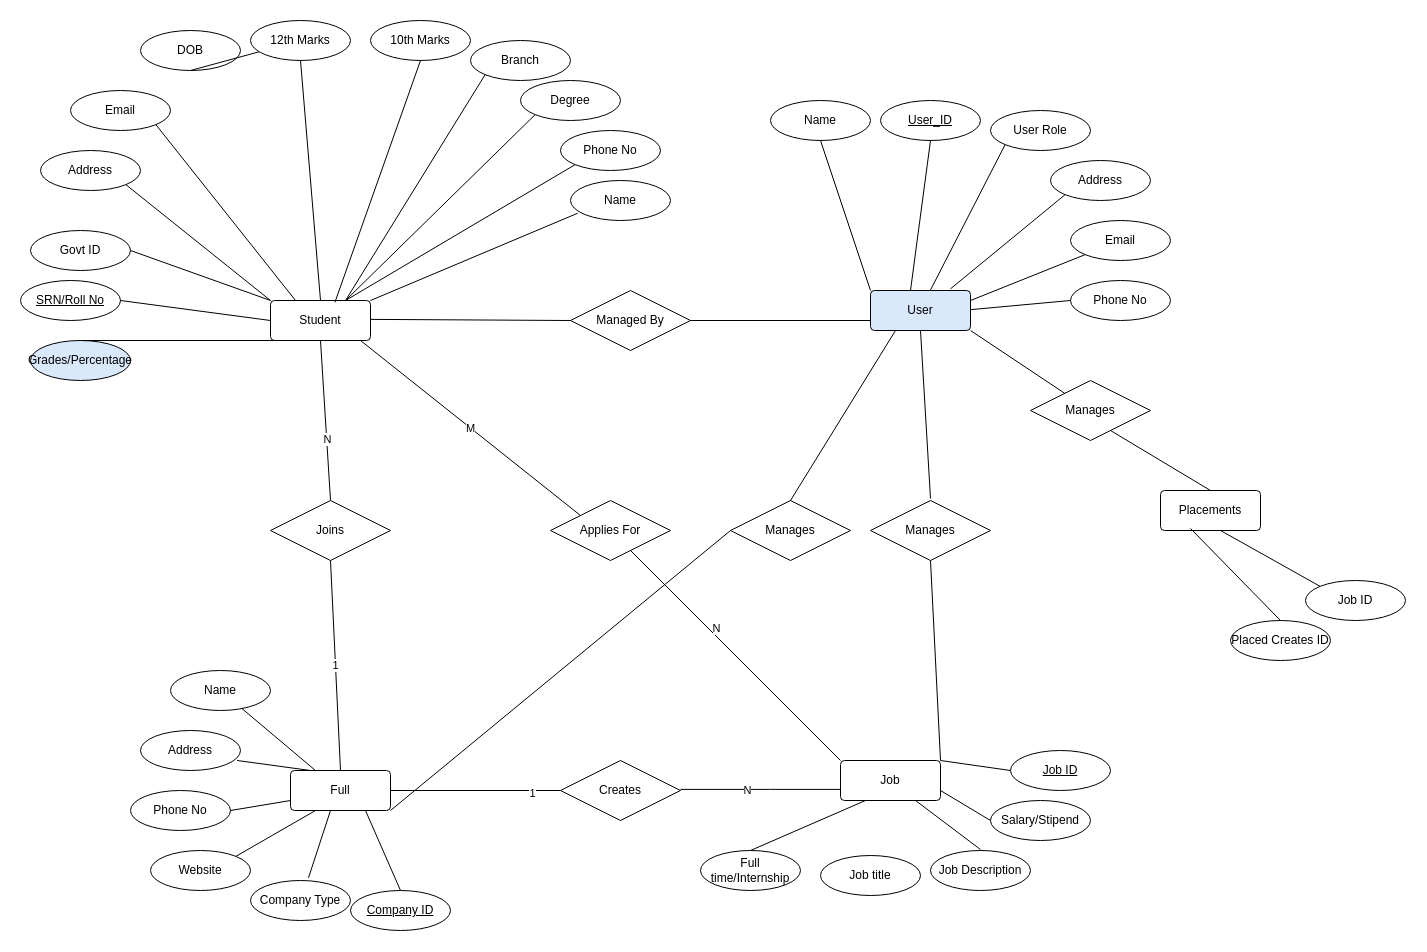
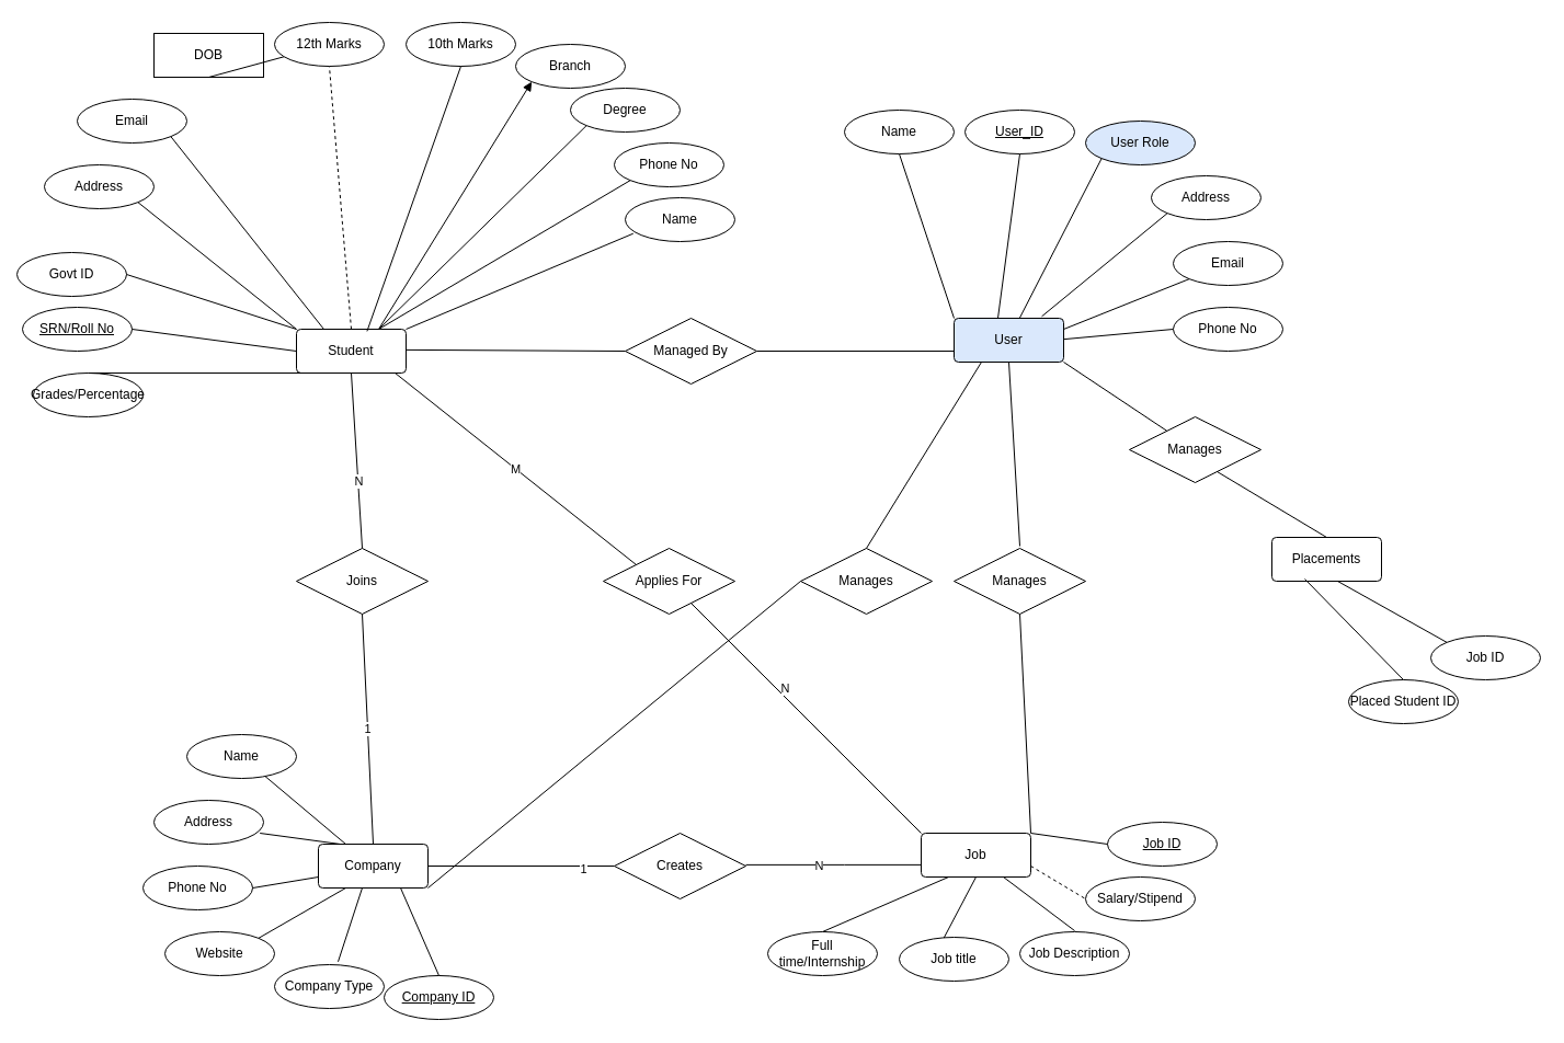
- <mxCell id="8" value="DOB" style="ellipse;whiteSpace=wrap;html=1;align=center;" parent="1" vertex="1"><mxGeometry x="140" y="30" width="100" height="40" as="geometry" /></mxCell>
+ <mxCell id="8" value="DOB" style="whiteSpace=wrap;html=1;align=center;rounded=0;" parent="1" vertex="1"><mxGeometry x="140" y="30" width="100" height="40" as="geometry" /></mxCell>
- <mxCell id="58" value="" style="endArrow=none;html=1;rounded=0;entryX=0;entryY=1;entryDx=0;entryDy=0;exitX=0.75;exitY=0;exitDx=0;exitDy=0;" parent="1" source="2" target="53" edge="1"><mxGeometry relative="1" as="geometry"><mxPoint x="320" y="180" as="sourcePoint" /><mxPoint x="480" y="180" as="targetPoint" /></mxGeometry></mxCell>
+ <mxCell id="58" value="" style="endArrow=block;html=1;rounded=0;entryX=0;entryY=1;entryDx=0;entryDy=0;exitX=0.75;exitY=0;exitDx=0;exitDy=0;" parent="1" source="2" target="53" edge="1"><mxGeometry relative="1" as="geometry"><mxPoint x="320" y="180" as="sourcePoint" /><mxPoint x="480" y="180" as="targetPoint" /></mxGeometry></mxCell>
- <mxCell id="22" value="User Role" style="ellipse;whiteSpace=wrap;html=1;align=center;" parent="1" vertex="1"><mxGeometry x="990" y="110" width="100" height="40" as="geometry" /></mxCell>
+ <mxCell id="22" value="User Role" style="ellipse;whiteSpace=wrap;html=1;align=center;fillColor=#dae8fc;" parent="1" vertex="1"><mxGeometry x="990" y="110" width="100" height="40" as="geometry" /></mxCell>
- <mxCell id="56" value="" style="endArrow=none;html=1;rounded=0;exitX=0.5;exitY=0;exitDx=0;exitDy=0;entryX=0.5;entryY=1;entryDx=0;entryDy=0;" parent="1" source="2" target="51" edge="1"><mxGeometry relative="1" as="geometry"><mxPoint x="240" y="80" as="sourcePoint" /><mxPoint x="360" y="20" as="targetPoint" /></mxGeometry></mxCell>
+ <mxCell id="56" value="" style="endArrow=none;html=1;rounded=0;exitX=0.5;exitY=0;exitDx=0;exitDy=0;entryX=0.5;entryY=1;entryDx=0;entryDy=0;dashed=1;" parent="1" source="2" target="51" edge="1"><mxGeometry relative="1" as="geometry"><mxPoint x="240" y="80" as="sourcePoint" /><mxPoint x="360" y="20" as="targetPoint" /></mxGeometry></mxCell>
- <mxCell id="3" value="Govt ID" style="ellipse;whiteSpace=wrap;html=1;align=center;" parent="1" vertex="1"><mxGeometry x="30" y="230" width="100" height="40" as="geometry" /></mxCell>
+ <mxCell id="3" value="Govt ID" style="ellipse;whiteSpace=wrap;html=1;align=center;" parent="1" vertex="1"><mxGeometry x="15" y="230" width="100" height="40" as="geometry" /></mxCell>
- <mxCell id="17" value="Grades/Percentage" style="ellipse;whiteSpace=wrap;html=1;align=center;fillColor=#dae8fc;" parent="1" vertex="1"><mxGeometry x="30" y="340" width="100" height="40" as="geometry" /></mxCell>
+ <mxCell id="17" value="Grades/Percentage" style="ellipse;whiteSpace=wrap;html=1;align=center;" parent="1" vertex="1"><mxGeometry x="30" y="340" width="100" height="40" as="geometry" /></mxCell>
- <mxCell id="90" value="Placed Creates ID" style="ellipse;whiteSpace=wrap;html=1;align=center;" vertex="1" parent="1"><mxGeometry x="1230" y="620" width="100" height="40" as="geometry" /></mxCell>
+ <mxCell id="90" value="Placed Student ID" style="ellipse;whiteSpace=wrap;html=1;align=center;" vertex="1" parent="1"><mxGeometry x="1230" y="620" width="100" height="40" as="geometry" /></mxCell>
- <mxCell id="27" value="Full" style="rounded=1;arcSize=10;whiteSpace=wrap;html=1;align=center;" parent="1" vertex="1"><mxGeometry x="290" y="770" width="100" height="40" as="geometry" /></mxCell>
+ <mxCell id="27" value="Company" style="rounded=1;arcSize=10;whiteSpace=wrap;html=1;align=center;" parent="1" vertex="1"><mxGeometry x="290" y="770" width="100" height="40" as="geometry" /></mxCell>
- <mxCell id="47" value="" style="endArrow=none;html=1;rounded=0;entryX=0;entryY=0.5;entryDx=0;entryDy=0;exitX=1;exitY=0.75;exitDx=0;exitDy=0;" parent="1" source="45" target="28" edge="1"><mxGeometry relative="1" as="geometry"><mxPoint x="940" y="809.5" as="sourcePoint" /><mxPoint x="1100" y="809.5" as="targetPoint" /></mxGeometry></mxCell>
+ <mxCell id="47" value="" style="endArrow=none;html=1;rounded=0;entryX=0;entryY=0.5;entryDx=0;entryDy=0;exitX=1;exitY=0.75;exitDx=0;exitDy=0;dashed=1;" parent="1" source="45" target="28" edge="1"><mxGeometry relative="1" as="geometry"><mxPoint x="940" y="809.5" as="sourcePoint" /><mxPoint x="1100" y="809.5" as="targetPoint" /></mxGeometry></mxCell>
+ <mxCell id="43" value="" style="endArrow=none;html=1;rounded=0;exitX=0.407;exitY=0.017;exitDx=0;exitDy=0;exitPerimeter=0;entryX=0.5;entryY=1;entryDx=0;entryDy=0;" parent="1" source="30" edge="1" target="45"><mxGeometry relative="1" as="geometry"><mxPoint x="730" y="810" as="sourcePoint" /><mxPoint x="890" y="810" as="targetPoint" /></mxGeometry></mxCell>
